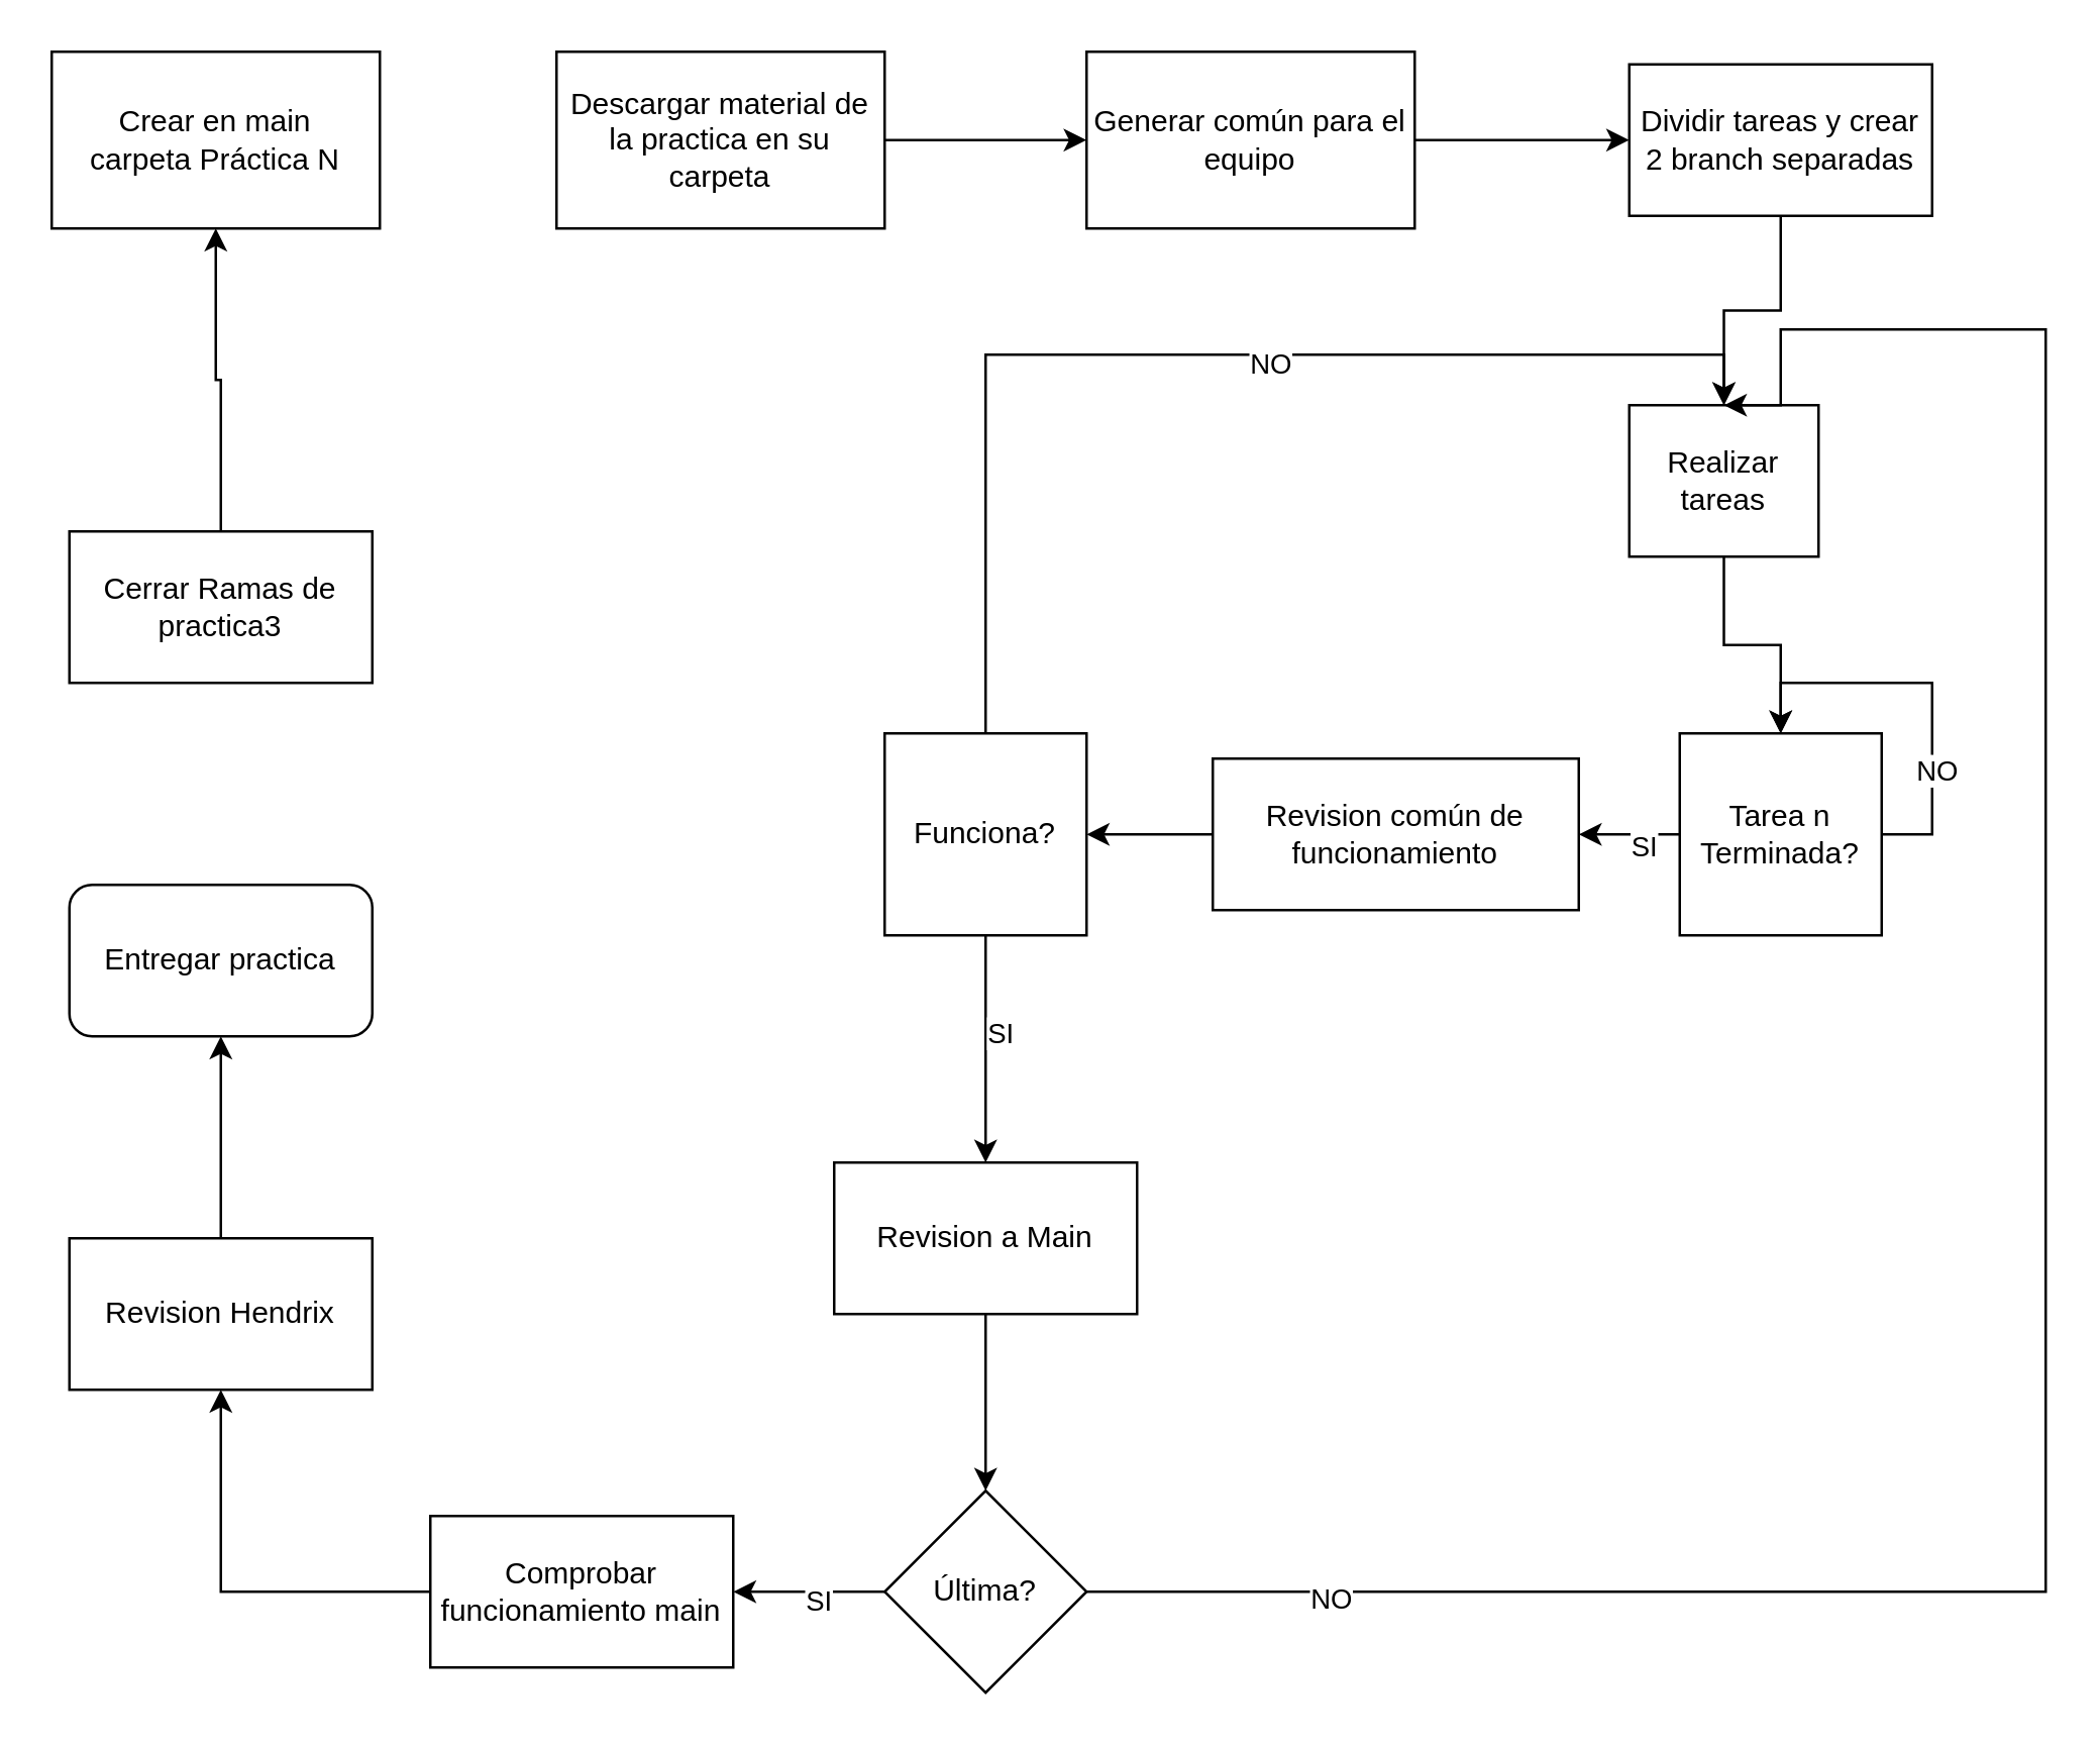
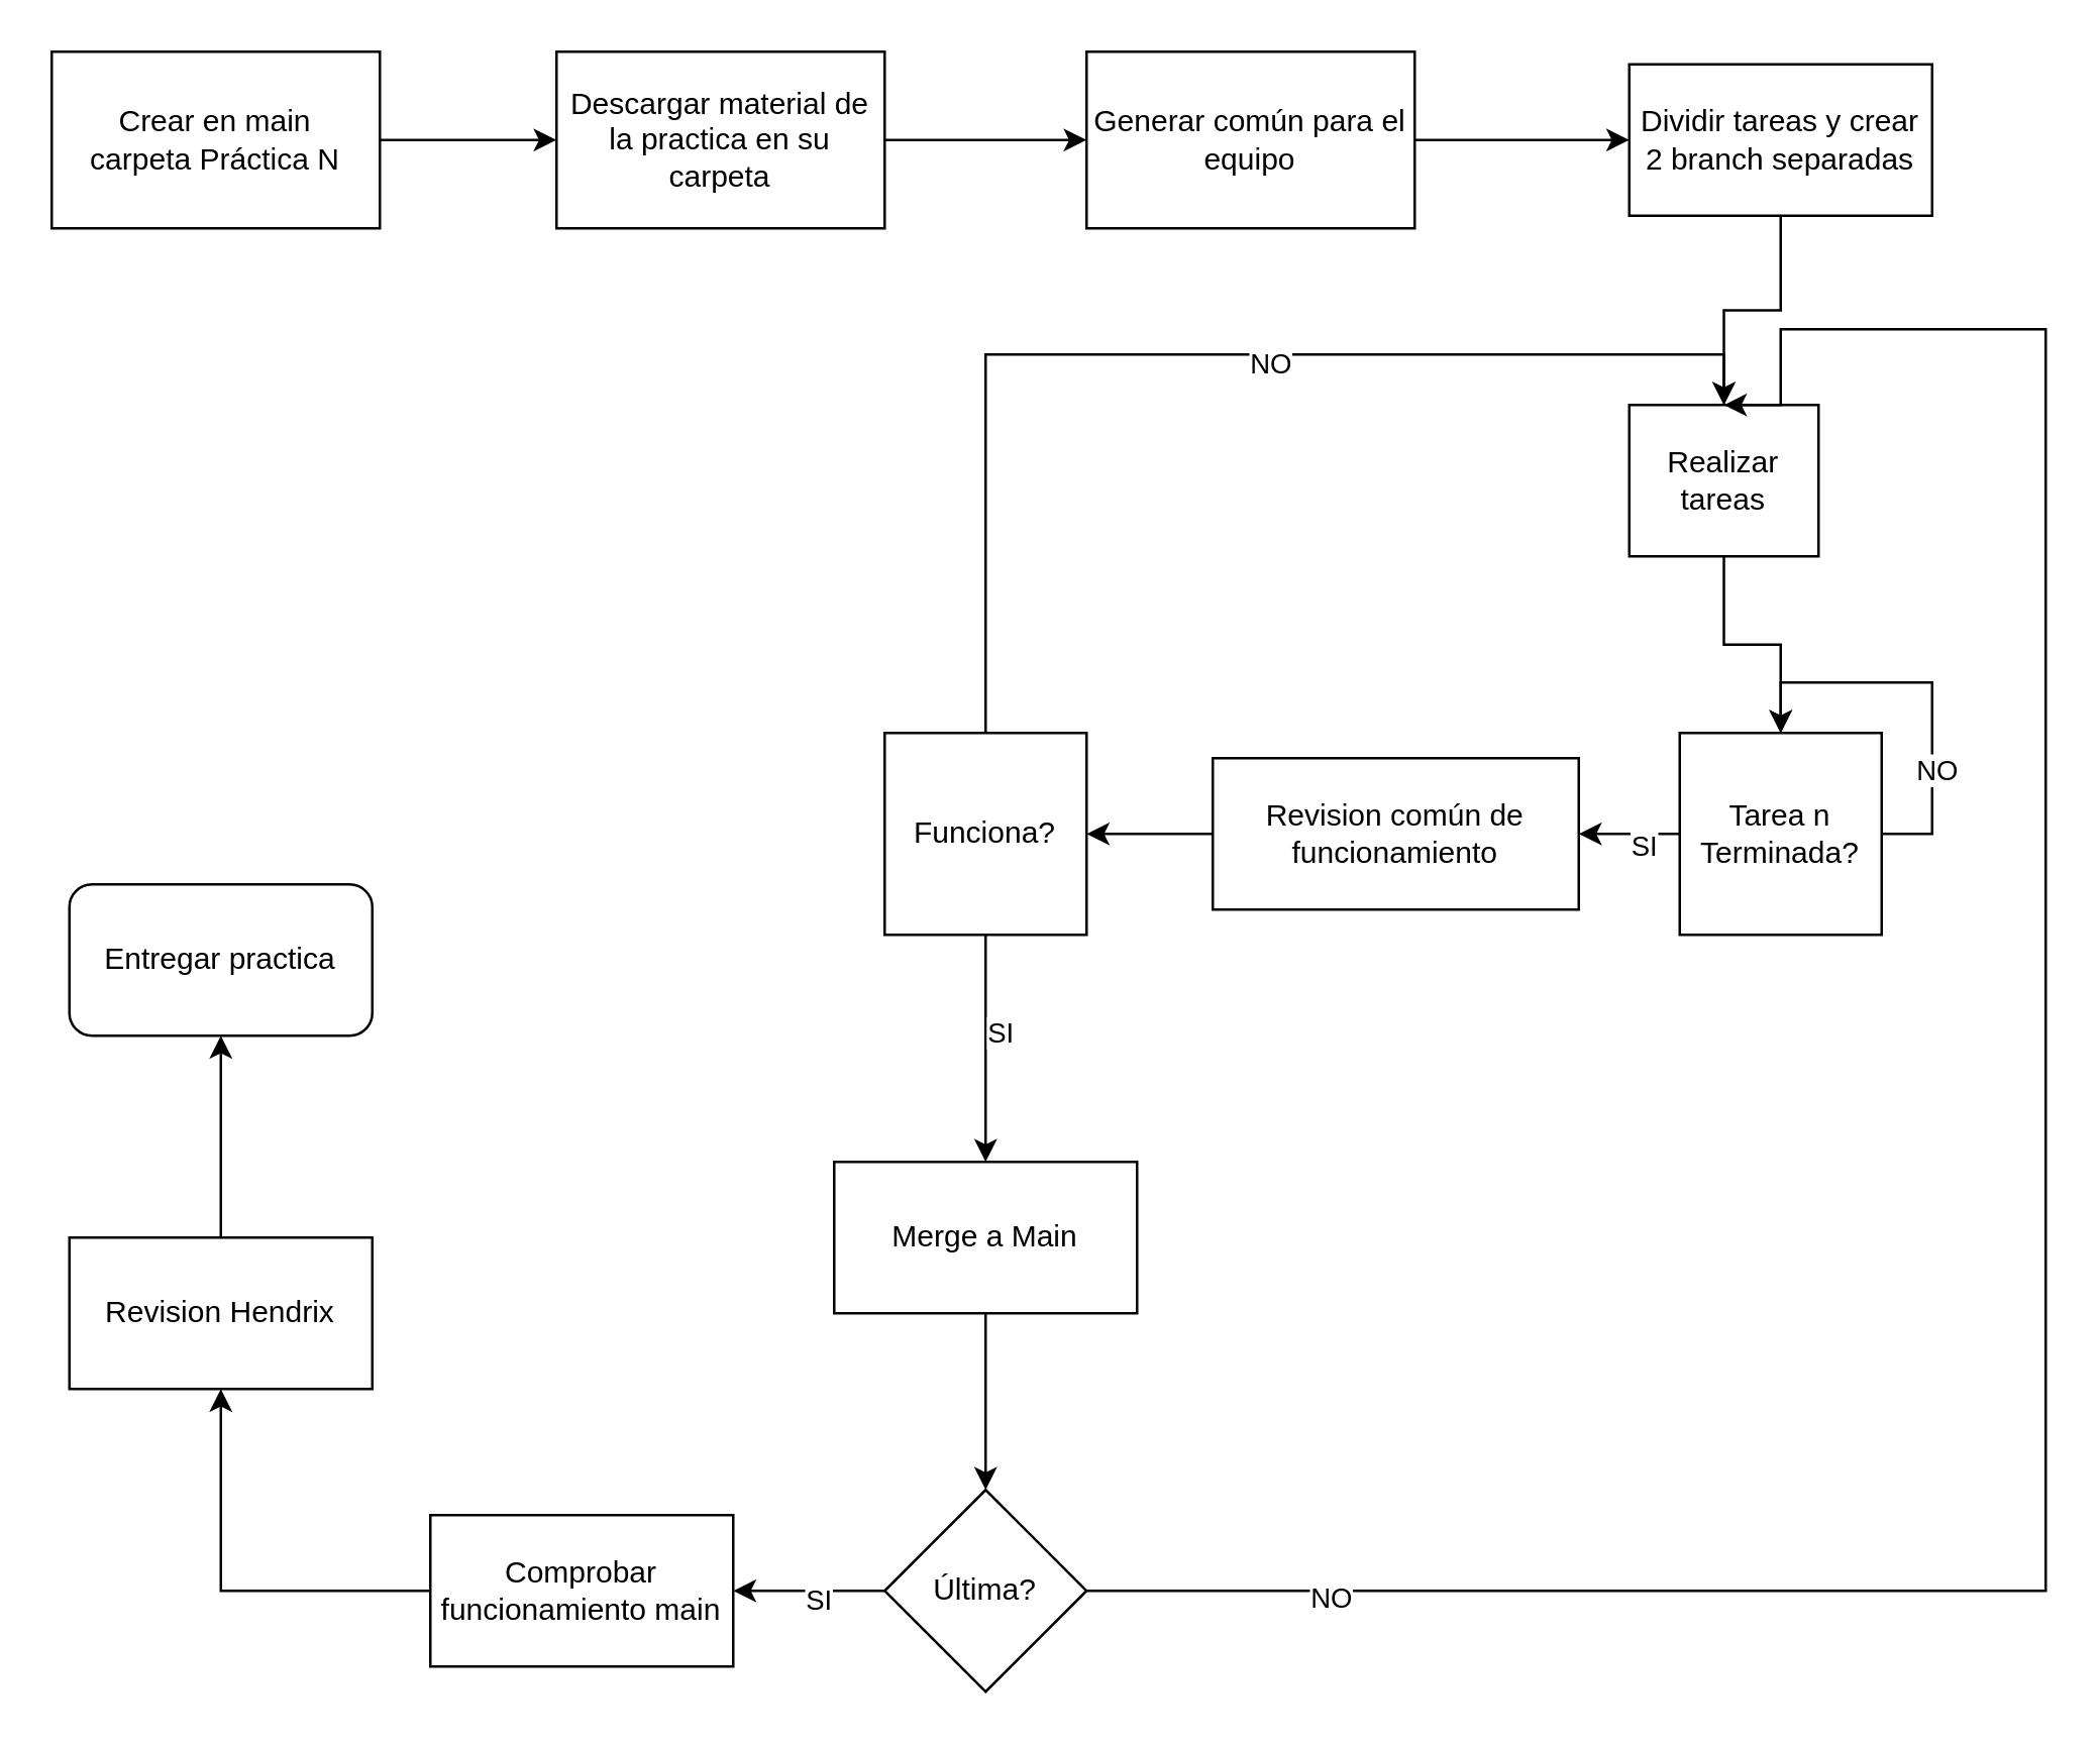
+ <mxCell id="2" value="" style="edgeStyle=orthogonalEdgeStyle;rounded=0;orthogonalLoop=1;jettySize=auto;html=1;" parent="1" source="3" target="5" edge="1"><mxGeometry relative="1" as="geometry" /></mxCell>
- <mxCell id="36" style="edgeStyle=orthogonalEdgeStyle;rounded=0;orthogonalLoop=1;jettySize=auto;html=1;exitX=0.5;exitY=0;exitDx=0;exitDy=0;entryX=0.5;entryY=1;entryDx=0;entryDy=0;" edge="1" parent="1" source="37" target="3"><mxGeometry relative="1" as="geometry" /></mxCell>
- <mxCell id="37" value="Cerrar Ramas de practica3" style="whiteSpace=wrap;html=1;rounded=0;" vertex="1" parent="1"><mxGeometry x="27" y="210" width="120" height="60" as="geometry" /></mxCell>
- <mxCell id="25" value="Revision a Main" style="whiteSpace=wrap;html=1;rounded=0;" parent="1" vertex="1"><mxGeometry x="330" y="460" width="120" height="60" as="geometry" /></mxCell>
+ <mxCell id="25" value="Merge a Main" style="whiteSpace=wrap;html=1;rounded=0;" parent="1" vertex="1"><mxGeometry x="330" y="460" width="120" height="60" as="geometry" /></mxCell>
